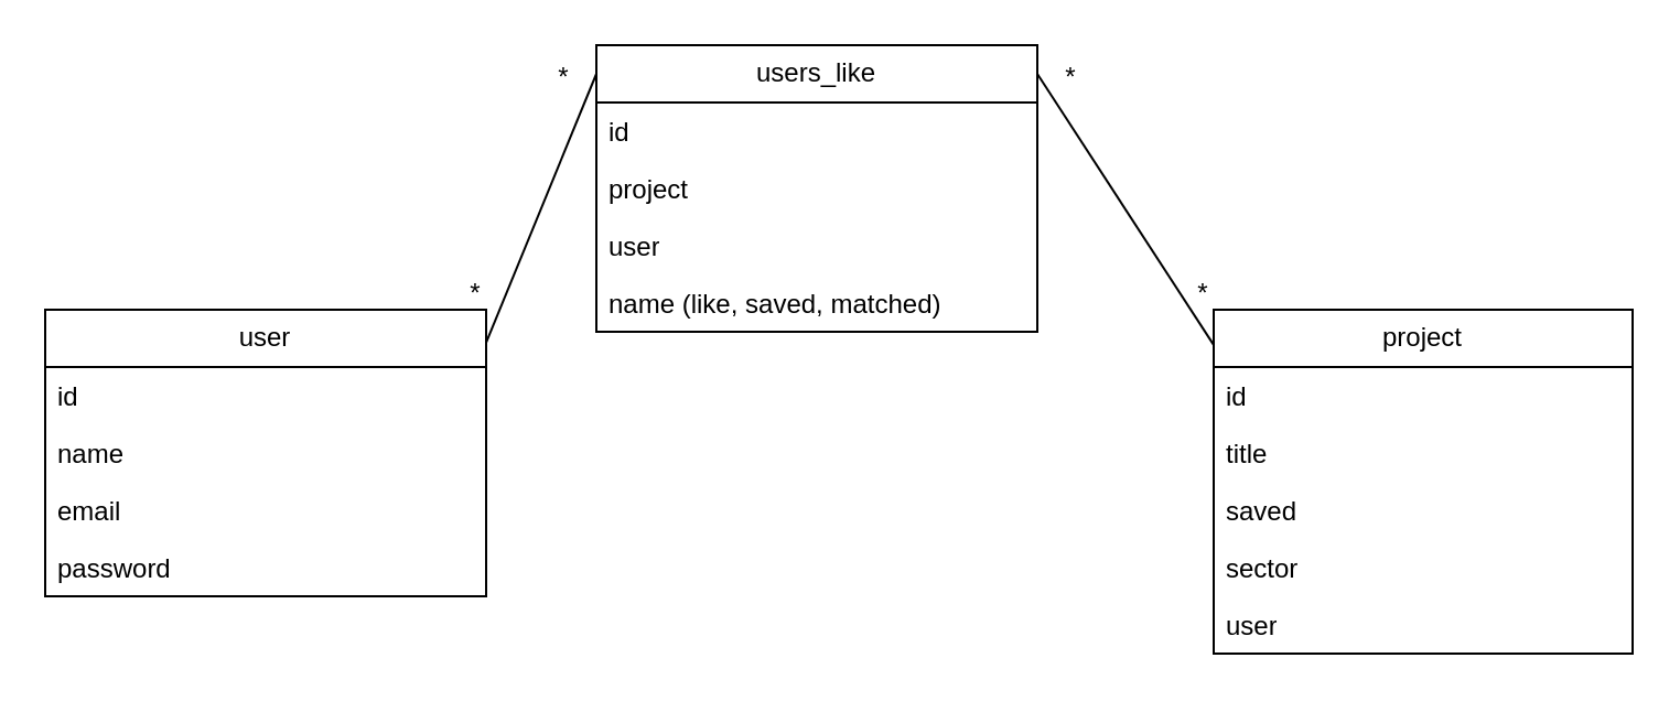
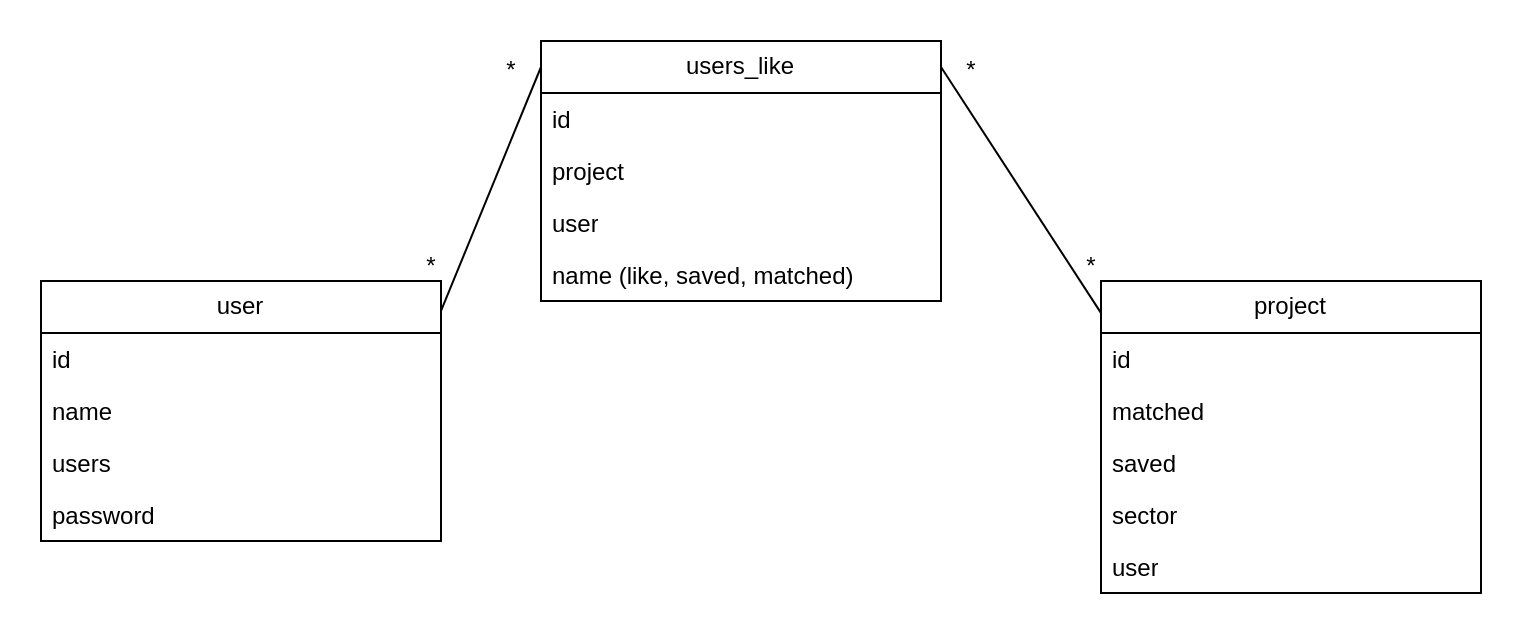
- <mxCell id="9" value="title" style="text;strokeColor=none;fillColor=none;align=left;verticalAlign=top;spacingLeft=4;spacingRight=4;overflow=hidden;rotatable=0;points=[[0,0.5],[1,0.5]];portConstraint=eastwest;whiteSpace=wrap;html=1;" parent="7" vertex="1"><mxGeometry y="52" width="190" height="26" as="geometry" /></mxCell>
+ <mxCell id="9" value="matched" style="text;strokeColor=none;fillColor=none;align=left;verticalAlign=top;spacingLeft=4;spacingRight=4;overflow=hidden;rotatable=0;points=[[0,0.5],[1,0.5]];portConstraint=eastwest;whiteSpace=wrap;html=1;" parent="7" vertex="1"><mxGeometry y="52" width="190" height="26" as="geometry" /></mxCell>
- <mxCell id="5" value="email" style="text;strokeColor=none;fillColor=none;align=left;verticalAlign=top;spacingLeft=4;spacingRight=4;overflow=hidden;rotatable=0;points=[[0,0.5],[1,0.5]];portConstraint=eastwest;whiteSpace=wrap;html=1;" parent="2" vertex="1"><mxGeometry y="78" width="200" height="26" as="geometry" /></mxCell>
+ <mxCell id="5" value="users" style="text;strokeColor=none;fillColor=none;align=left;verticalAlign=top;spacingLeft=4;spacingRight=4;overflow=hidden;rotatable=0;points=[[0,0.5],[1,0.5]];portConstraint=eastwest;whiteSpace=wrap;html=1;" parent="2" vertex="1"><mxGeometry y="78" width="200" height="26" as="geometry" /></mxCell>
